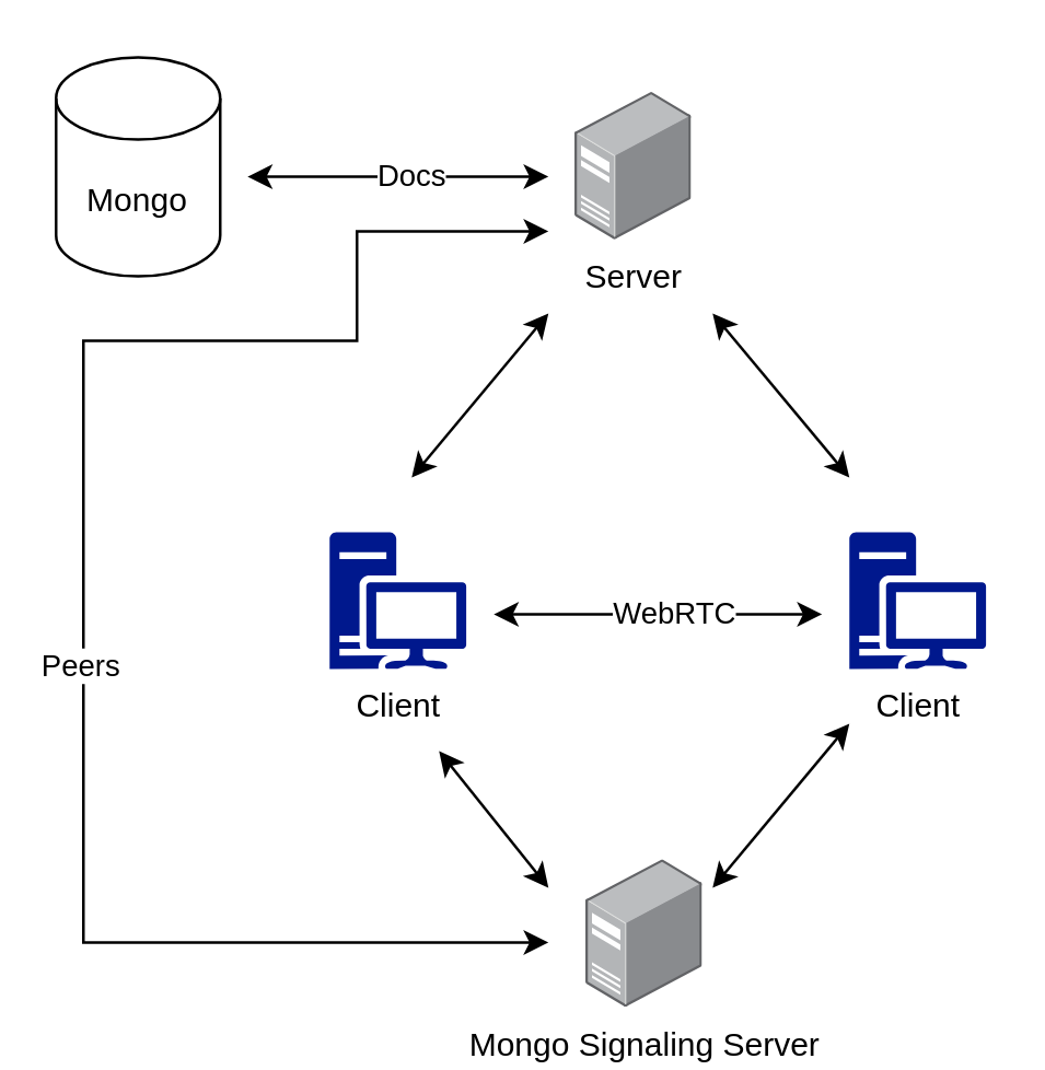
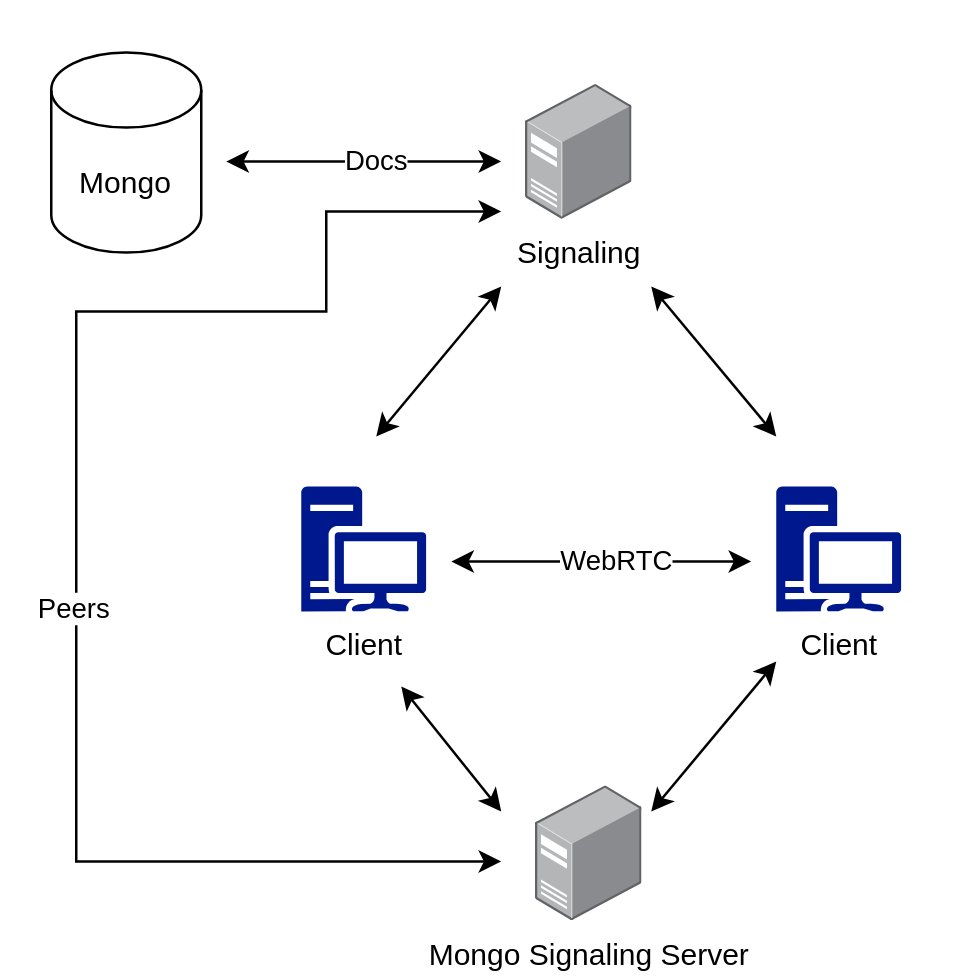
- <mxCell id="4" value="Server" style="image;points=[];aspect=fixed;html=1;align=center;shadow=0;dashed=0;image=img/lib/allied_telesis/computer_and_terminals/Server_Desktop.svg;" parent="1" vertex="1"><mxGeometry x="210" y="33.4" width="42.6" height="54" as="geometry" /></mxCell>
+ <mxCell id="4" value="Signaling" style="image;points=[];aspect=fixed;html=1;align=center;shadow=0;dashed=0;image=img/lib/allied_telesis/computer_and_terminals/Server_Desktop.svg;" parent="1" vertex="1"><mxGeometry x="210" y="33.4" width="42.6" height="54" as="geometry" /></mxCell>
